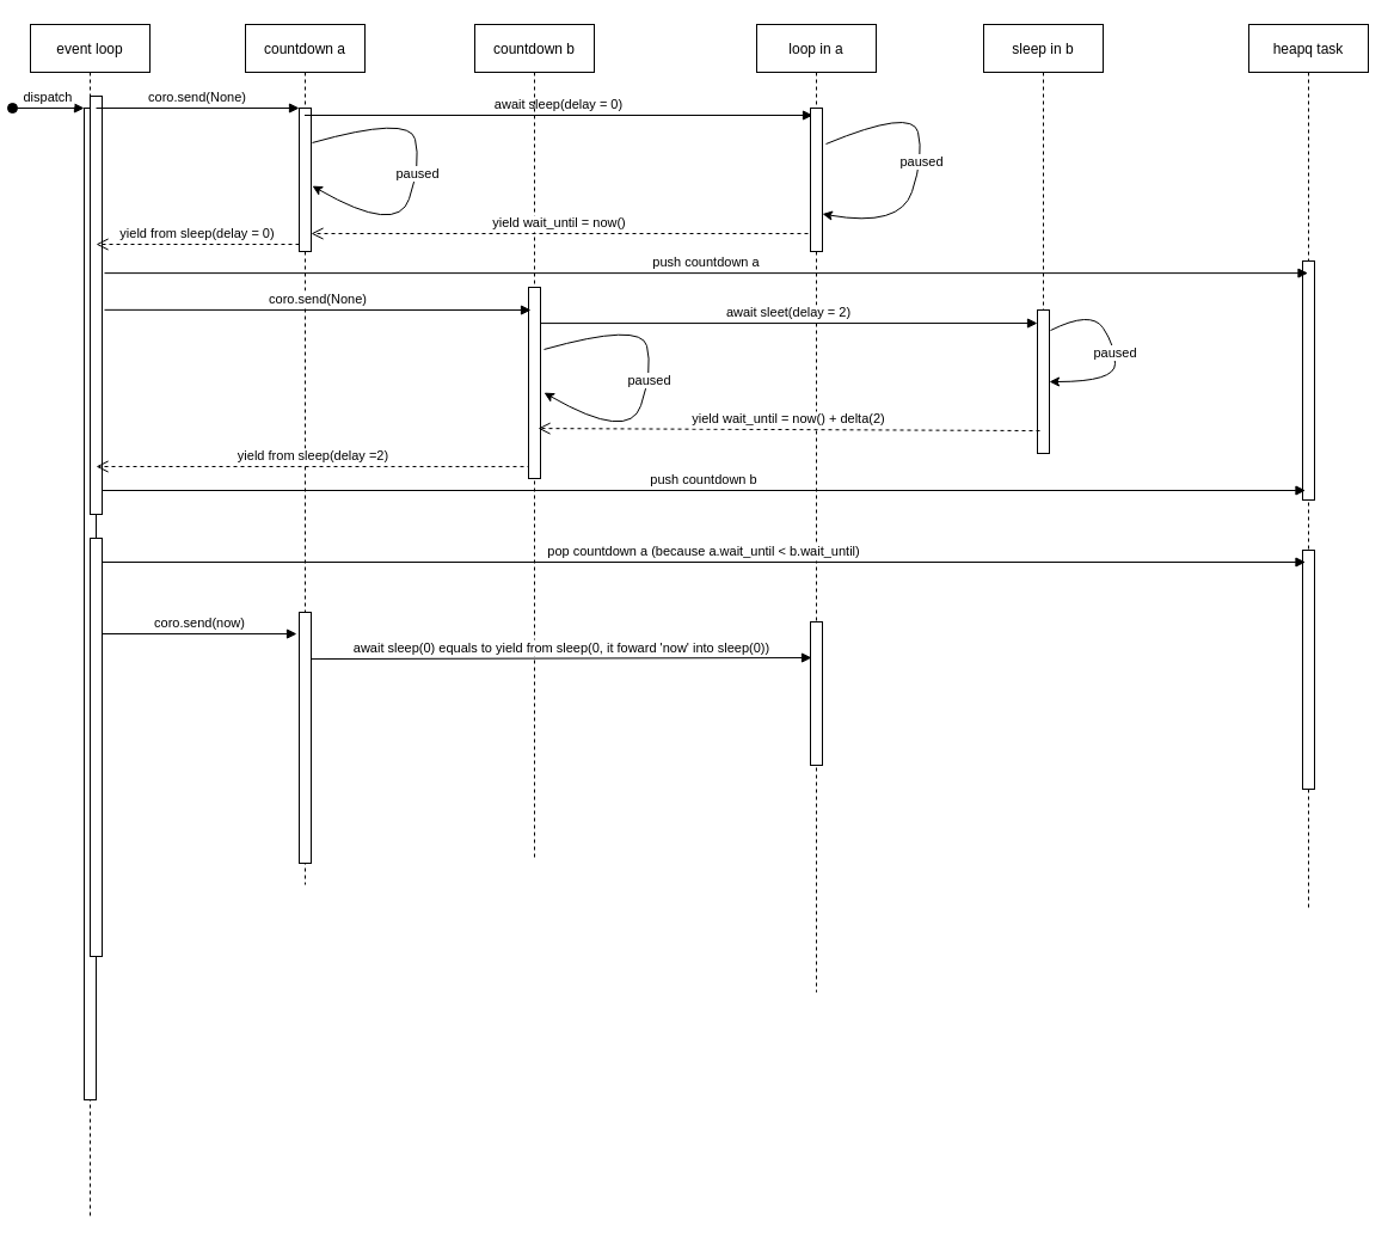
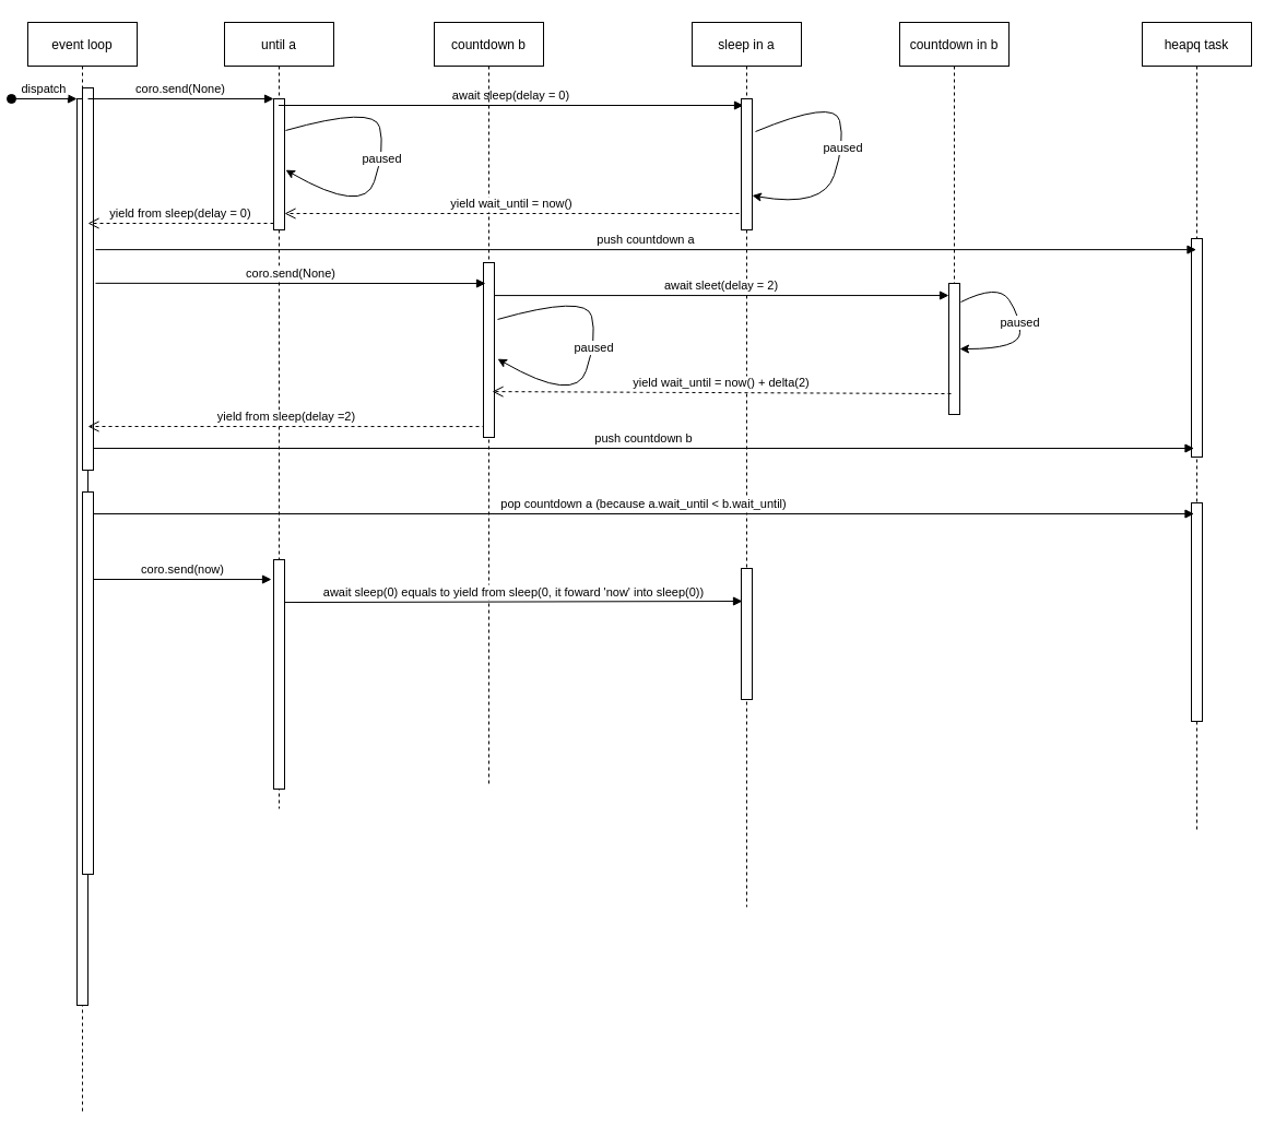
- <mxCell id="8" value="countdown a" style="shape=umlLifeline;perimeter=lifelinePerimeter;container=1;collapsible=0;recursiveResize=0;rounded=0;shadow=0;strokeWidth=1;" parent="1" vertex="1"><mxGeometry x="200" y="20" width="100" height="720" as="geometry" /></mxCell>
+ <mxCell id="8" value="until a" style="shape=umlLifeline;perimeter=lifelinePerimeter;container=1;collapsible=0;recursiveResize=0;rounded=0;shadow=0;strokeWidth=1;" parent="1" vertex="1"><mxGeometry x="200" y="20" width="100" height="720" as="geometry" /></mxCell>
- <mxCell id="18" value="loop in a" style="shape=umlLifeline;perimeter=lifelinePerimeter;container=1;collapsible=0;recursiveResize=0;rounded=0;shadow=0;strokeWidth=1;" vertex="1" parent="1"><mxGeometry x="628" y="20" width="100" height="810" as="geometry" /></mxCell>
+ <mxCell id="18" value="sleep in a" style="shape=umlLifeline;perimeter=lifelinePerimeter;container=1;collapsible=0;recursiveResize=0;rounded=0;shadow=0;strokeWidth=1;" vertex="1" parent="1"><mxGeometry x="628" y="20" width="100" height="810" as="geometry" /></mxCell>
- <mxCell id="23" value="sleep in b" style="shape=umlLifeline;perimeter=lifelinePerimeter;container=1;collapsible=0;recursiveResize=0;rounded=0;shadow=0;strokeWidth=1;" vertex="1" parent="1"><mxGeometry x="818" y="20" width="100" height="300" as="geometry" /></mxCell>
+ <mxCell id="23" value="countdown in b" style="shape=umlLifeline;perimeter=lifelinePerimeter;container=1;collapsible=0;recursiveResize=0;rounded=0;shadow=0;strokeWidth=1;" vertex="1" parent="1"><mxGeometry x="818" y="20" width="100" height="300" as="geometry" /></mxCell>
